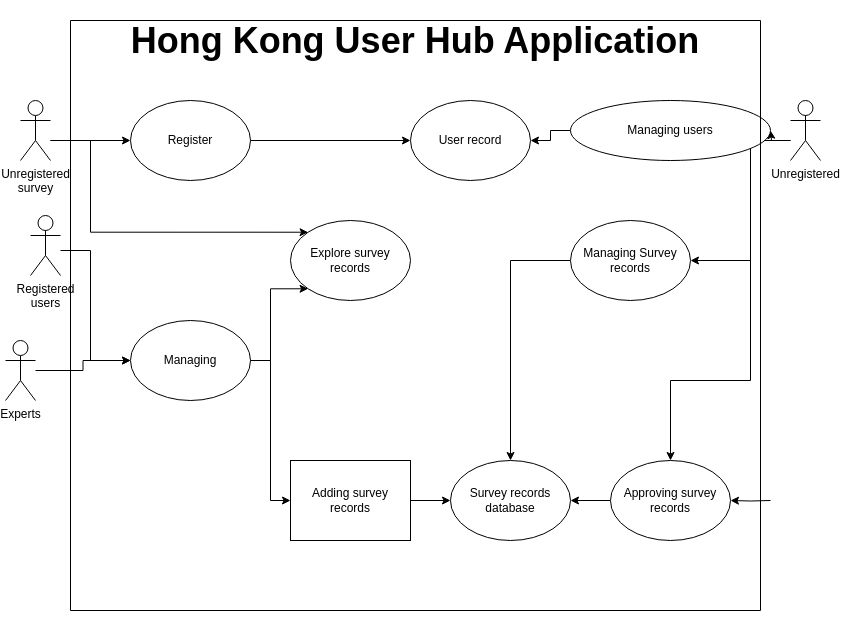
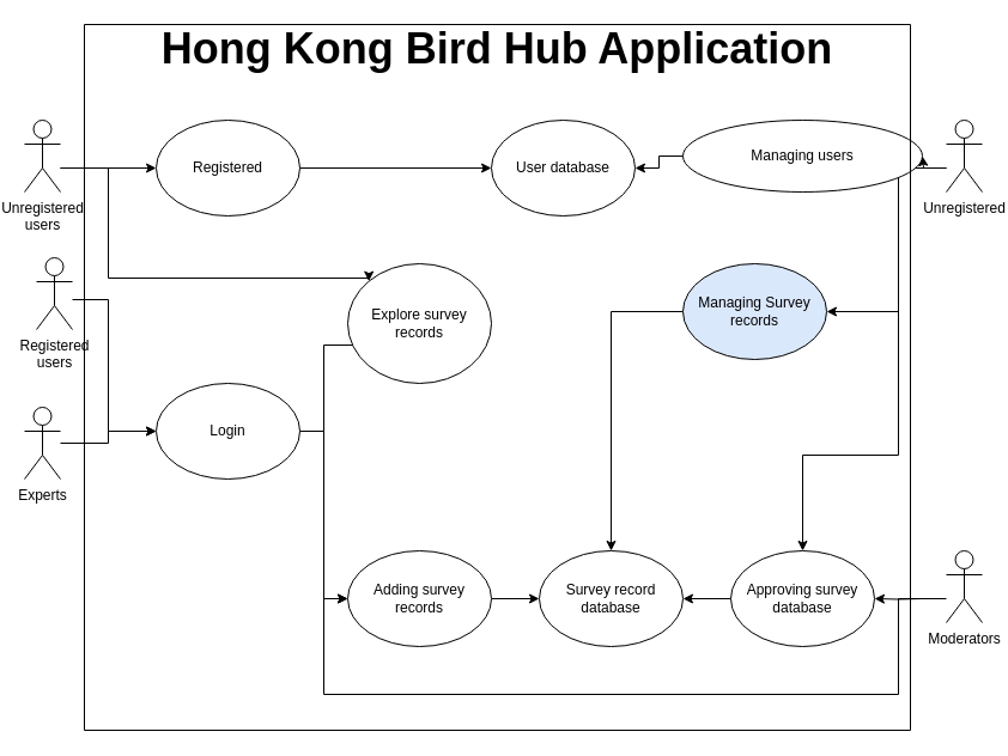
- <mxCell id="29" value="&lt;font style=&quot;font-size: 36px;&quot;&gt;&lt;b&gt;Hong Kong User Hub Application&lt;/b&gt;&lt;/font&gt;" style="text;html=1;strokeColor=none;fillColor=none;align=center;verticalAlign=middle;whiteSpace=wrap;rounded=0;" parent="1" vertex="1"><mxGeometry x="70" y="20" width="690" height="40" as="geometry" /></mxCell>
+ <mxCell id="29" value="&lt;font style=&quot;font-size: 36px;&quot;&gt;&lt;b&gt;Hong Kong Bird Hub Application&lt;/b&gt;&lt;/font&gt;" style="text;html=1;strokeColor=none;fillColor=none;align=center;verticalAlign=middle;whiteSpace=wrap;rounded=0;" parent="1" vertex="1"><mxGeometry x="70" y="20" width="690" height="40" as="geometry" /></mxCell>
- <mxCell id="34" value="Register" style="ellipse;whiteSpace=wrap;html=1;" parent="1" vertex="1"><mxGeometry x="130" y="100" width="120" height="80" as="geometry" /></mxCell>
+ <mxCell id="34" value="Registered" style="ellipse;whiteSpace=wrap;html=1;" parent="1" vertex="1"><mxGeometry x="130" y="100" width="120" height="80" as="geometry" /></mxCell>
- <mxCell id="24" value="User record" style="ellipse;whiteSpace=wrap;html=1;" parent="1" vertex="1"><mxGeometry x="410" y="100" width="120" height="80" as="geometry" /></mxCell>
+ <mxCell id="24" value="User database" style="ellipse;whiteSpace=wrap;html=1;" parent="1" vertex="1"><mxGeometry x="410" y="100" width="120" height="80" as="geometry" /></mxCell>
- <mxCell id="32" value="&lt;div&gt;Unregistered &lt;br&gt;&lt;/div&gt;&lt;div&gt;survey&lt;/div&gt;" style="shape=umlActor;verticalLabelPosition=bottom;verticalAlign=top;html=1;outlineConnect=0;" parent="1" vertex="1"><mxGeometry x="20" y="100" width="30" height="60" as="geometry" /></mxCell>
+ <mxCell id="32" value="&lt;div&gt;Unregistered &lt;br&gt;&lt;/div&gt;&lt;div&gt;users&lt;/div&gt;" style="shape=umlActor;verticalLabelPosition=bottom;verticalAlign=top;html=1;outlineConnect=0;" parent="1" vertex="1"><mxGeometry x="20" y="100" width="30" height="60" as="geometry" /></mxCell>
- <mxCell id="9" value="Explore survey records" style="ellipse;whiteSpace=wrap;html=1;" parent="1" vertex="1"><mxGeometry x="290" y="220" width="120" height="80" as="geometry" /></mxCell>
+ <mxCell id="9" value="Explore survey records" style="ellipse;whiteSpace=wrap;html=1;" parent="1" vertex="1"><mxGeometry x="290" y="220" width="120" height="100" as="geometry" /></mxCell>
- <mxCell id="36" value="Managing Survey records" style="ellipse;whiteSpace=wrap;html=1;" parent="1" vertex="1"><mxGeometry x="570" y="220" width="120" height="80" as="geometry" /></mxCell>
+ <mxCell id="36" value="Managing Survey records" style="ellipse;whiteSpace=wrap;html=1;fillColor=#dae8fc;" parent="1" vertex="1"><mxGeometry x="570" y="220" width="120" height="80" as="geometry" /></mxCell>
- <mxCell id="4" value="Managing" style="ellipse;whiteSpace=wrap;html=1;" parent="1" vertex="1"><mxGeometry x="130" y="320" width="120" height="80" as="geometry" /></mxCell>
+ <mxCell id="4" value="Login" style="ellipse;whiteSpace=wrap;html=1;" parent="1" vertex="1"><mxGeometry x="130" y="320" width="120" height="80" as="geometry" /></mxCell>
- <mxCell id="13" value="Experts" style="shape=umlActor;verticalLabelPosition=bottom;verticalAlign=top;html=1;outlineConnect=0;" parent="1" vertex="1"><mxGeometry x="5" y="340" width="30" height="60" as="geometry" /></mxCell>
+ <mxCell id="13" value="Experts" style="shape=umlActor;verticalLabelPosition=bottom;verticalAlign=top;html=1;outlineConnect=0;" parent="1" vertex="1"><mxGeometry x="20" y="340" width="30" height="60" as="geometry" /></mxCell>
+ <mxCell id="17" value="Moderators" style="shape=umlActor;verticalLabelPosition=bottom;verticalAlign=top;html=1;outlineConnect=0;" parent="1" vertex="1"><mxGeometry x="790" y="460" width="30" height="60" as="geometry" /></mxCell>
- <mxCell id="6" value="Adding survey records" style="whiteSpace=wrap;html=1;rounded=0;" parent="1" vertex="1"><mxGeometry x="290" y="460" width="120" height="80" as="geometry" /></mxCell>
+ <mxCell id="6" value="Adding survey records" style="ellipse;whiteSpace=wrap;html=1;" parent="1" vertex="1"><mxGeometry x="290" y="460" width="120" height="80" as="geometry" /></mxCell>
- <mxCell id="14" value="Survey records database" style="ellipse;whiteSpace=wrap;html=1;" parent="1" vertex="1"><mxGeometry x="450" y="460" width="120" height="80" as="geometry" /></mxCell>
+ <mxCell id="14" value="Survey record database" style="ellipse;whiteSpace=wrap;html=1;" parent="1" vertex="1"><mxGeometry x="450" y="460" width="120" height="80" as="geometry" /></mxCell>
- <mxCell id="8" value="&lt;div&gt;Approving survey&lt;/div&gt;&lt;div&gt;records&lt;br&gt;&lt;/div&gt;" style="ellipse;whiteSpace=wrap;html=1;" parent="1" vertex="1"><mxGeometry x="610" y="460" width="120" height="80" as="geometry" /></mxCell>
+ <mxCell id="8" value="&lt;div&gt;Approving survey&lt;/div&gt;&lt;div&gt;database&lt;br&gt;&lt;/div&gt;" style="ellipse;whiteSpace=wrap;html=1;" parent="1" vertex="1"><mxGeometry x="610" y="460" width="120" height="80" as="geometry" /></mxCell>
+ <mxCell id="16" style="edgeStyle=orthogonalEdgeStyle;rounded=0;orthogonalLoop=1;jettySize=auto;html=1;entryX=0;entryY=0.5;entryDx=0;entryDy=0;" parent="1" source="17" target="6" edge="1"><mxGeometry relative="1" as="geometry"><mxPoint x="771" y="500" as="sourcePoint" /><mxPoint x="270" y="500" as="targetPoint" /><Array as="points"><mxPoint x="750" y="500" /><mxPoint x="750" y="580" /><mxPoint x="270" y="580" /><mxPoint x="270" y="500" /></Array></mxGeometry></mxCell>
